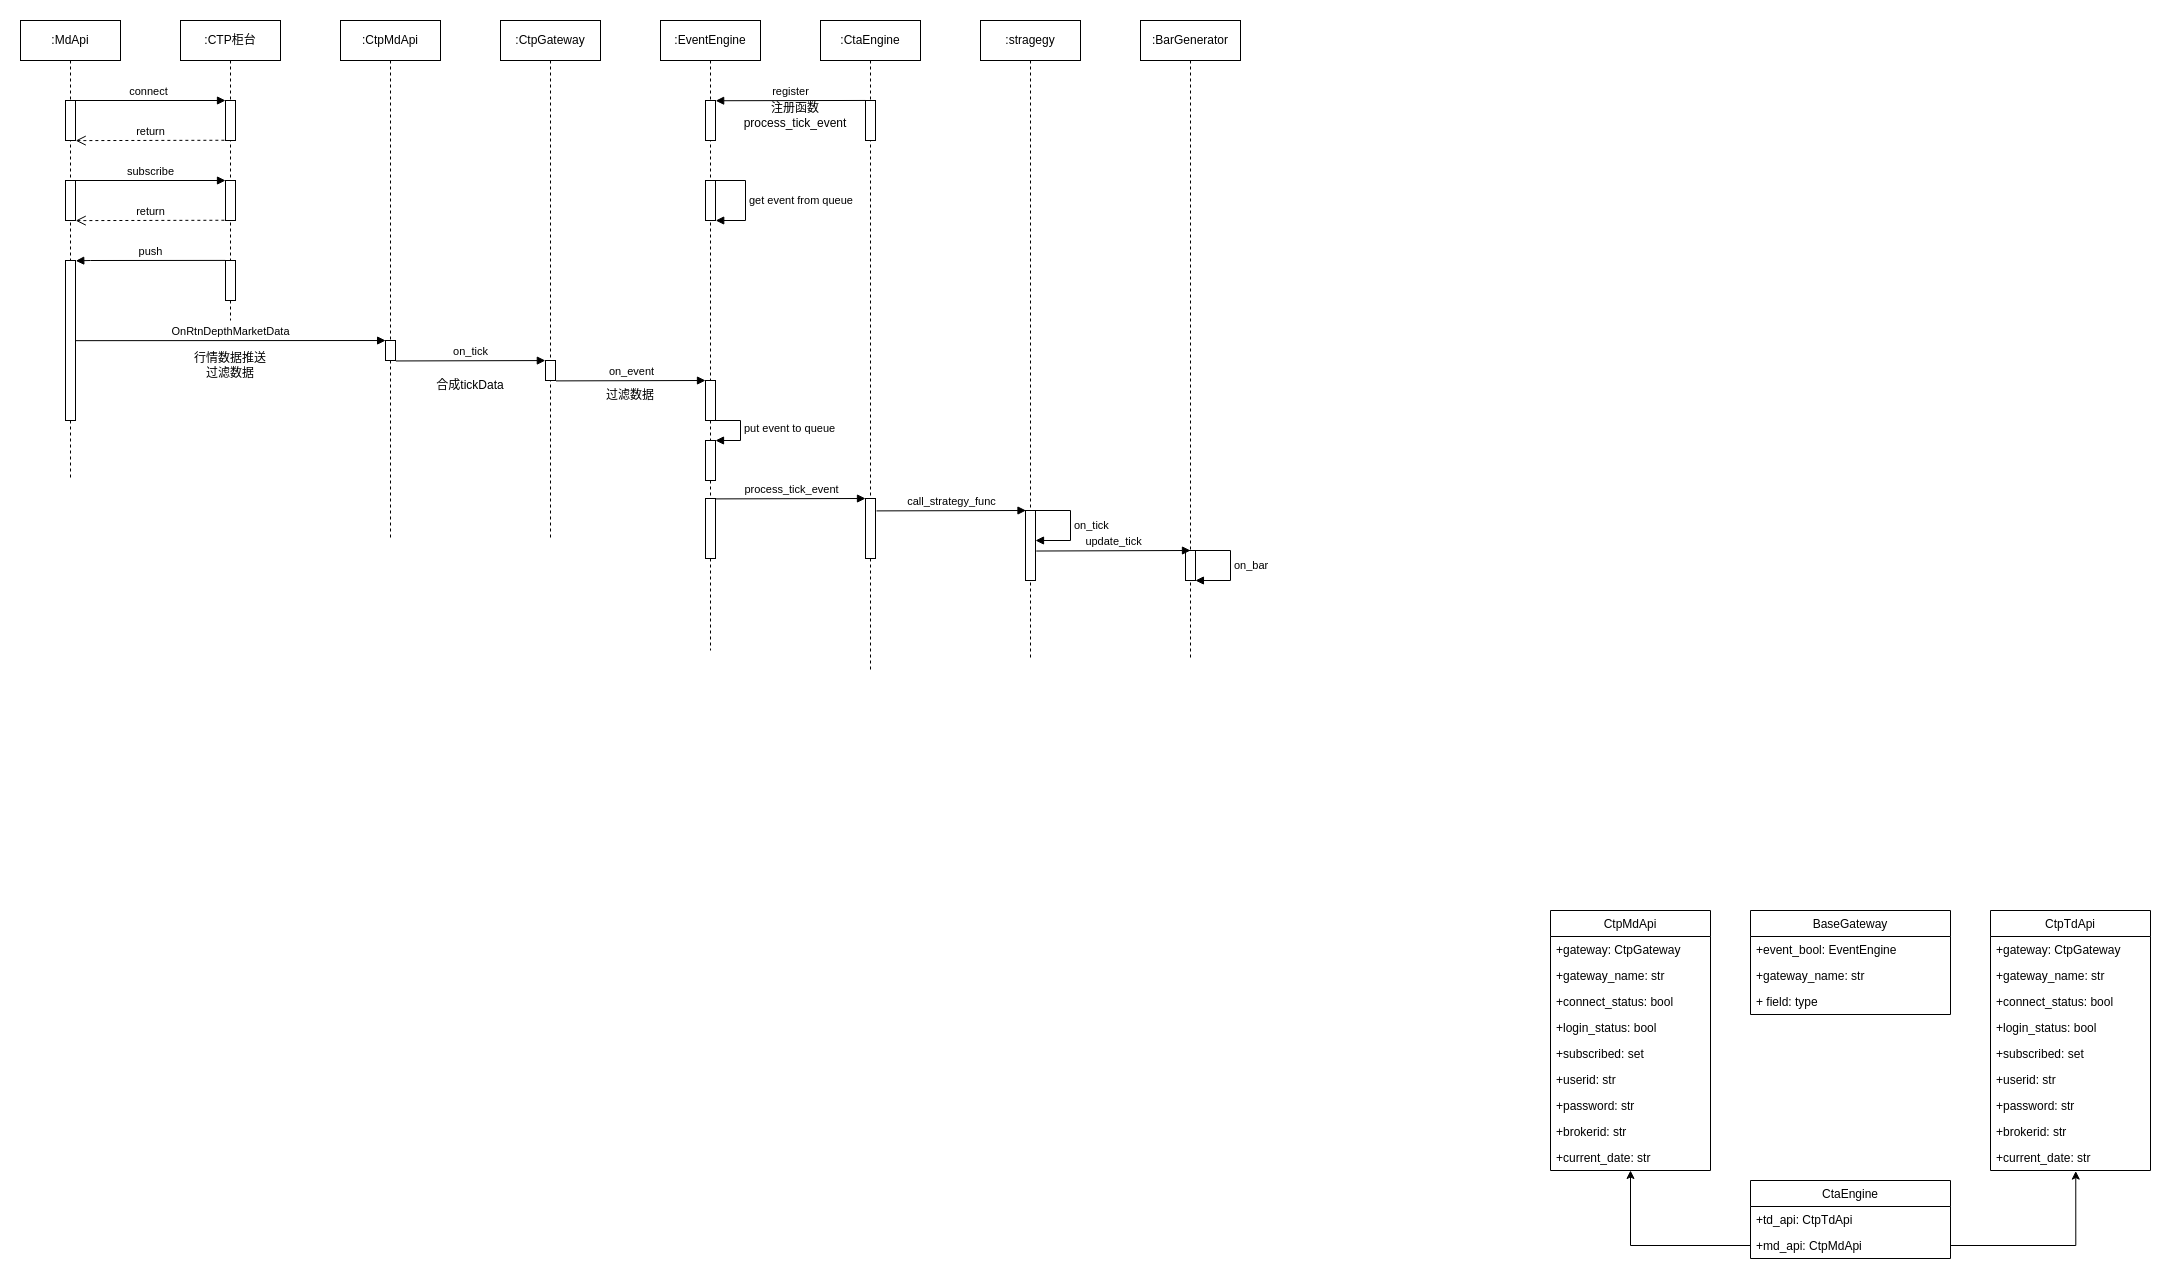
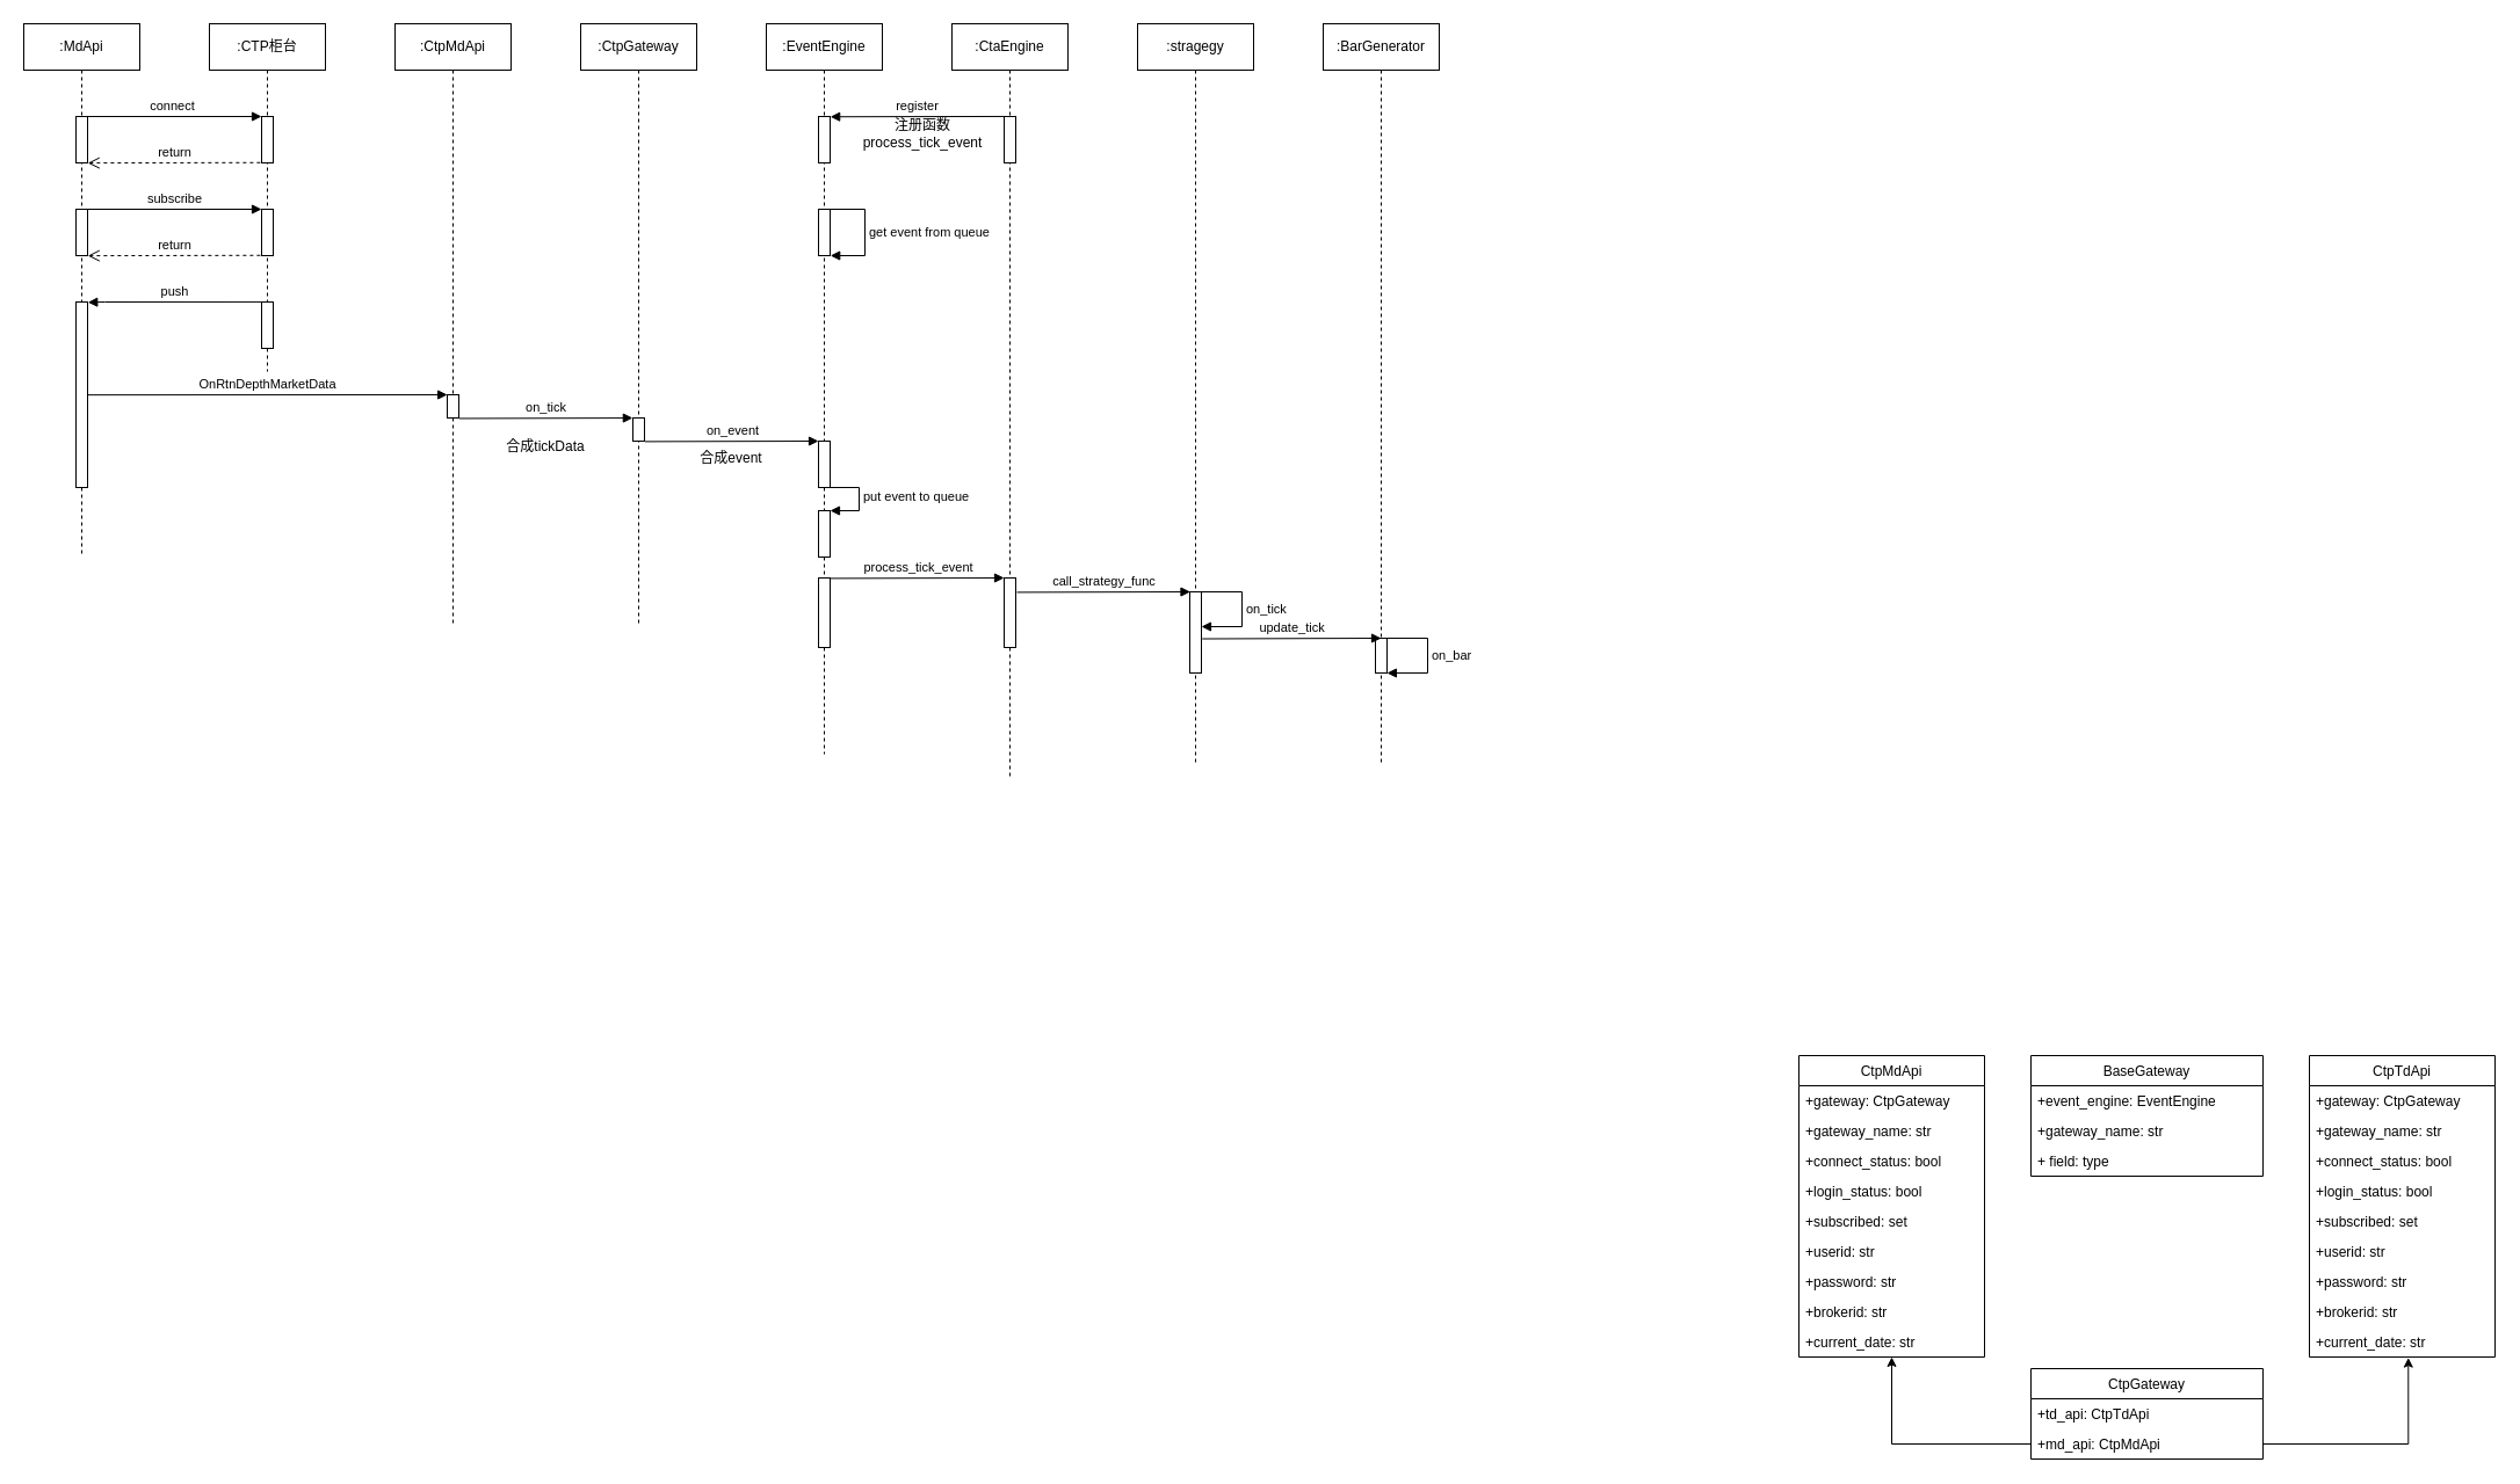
- <mxCell id="59" value="行情数据推送&lt;br&gt;过滤数据" style="text;html=1;strokeColor=none;fillColor=none;align=center;verticalAlign=middle;whiteSpace=wrap;rounded=0;" vertex="1" parent="1"><mxGeometry x="190" y="350" width="80" height="30" as="geometry" /></mxCell>
- <mxCell id="61" value="过滤数据" style="text;html=1;strokeColor=none;fillColor=none;align=center;verticalAlign=middle;whiteSpace=wrap;rounded=0;" vertex="1" parent="1"><mxGeometry x="590" y="380" width="80" height="30" as="geometry" /></mxCell>
+ <mxCell id="61" value="合成event" style="text;html=1;strokeColor=none;fillColor=none;align=center;verticalAlign=middle;whiteSpace=wrap;rounded=0;" vertex="1" parent="1"><mxGeometry x="590" y="380" width="80" height="30" as="geometry" /></mxCell>
- <mxCell id="3" value="+event_bool: EventEngine" style="text;strokeColor=none;fillColor=none;align=left;verticalAlign=top;spacingLeft=4;spacingRight=4;overflow=hidden;rotatable=0;points=[[0,0.5],[1,0.5]];portConstraint=eastwest;" parent="2" vertex="1"><mxGeometry y="26" width="200" height="26" as="geometry" /></mxCell>
+ <mxCell id="3" value="+event_engine: EventEngine" style="text;strokeColor=none;fillColor=none;align=left;verticalAlign=top;spacingLeft=4;spacingRight=4;overflow=hidden;rotatable=0;points=[[0,0.5],[1,0.5]];portConstraint=eastwest;" parent="2" vertex="1"><mxGeometry y="26" width="200" height="26" as="geometry" /></mxCell>
- <mxCell id="7" value="CtaEngine" style="swimlane;fontStyle=0;childLayout=stackLayout;horizontal=1;startSize=26;fillColor=none;horizontalStack=0;resizeParent=1;resizeParentMax=0;resizeLast=0;collapsible=1;marginBottom=0;" parent="1" vertex="1"><mxGeometry x="1750" y="1180" width="200" height="78" as="geometry" /></mxCell>
+ <mxCell id="7" value="CtpGateway" style="swimlane;fontStyle=0;childLayout=stackLayout;horizontal=1;startSize=26;fillColor=none;horizontalStack=0;resizeParent=1;resizeParentMax=0;resizeLast=0;collapsible=1;marginBottom=0;" parent="1" vertex="1"><mxGeometry x="1750" y="1180" width="200" height="78" as="geometry" /></mxCell>
